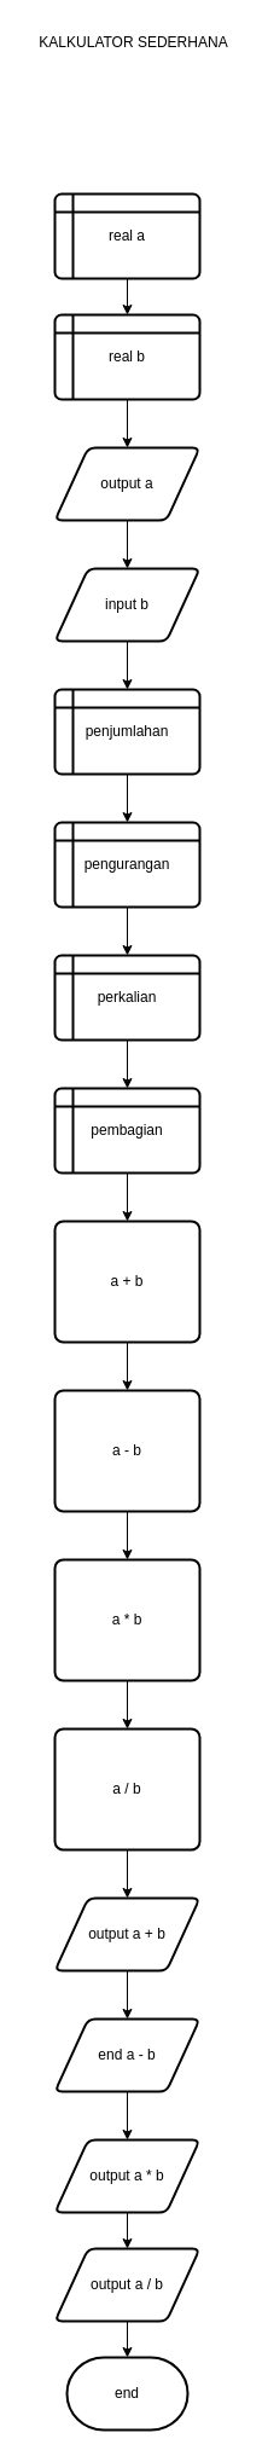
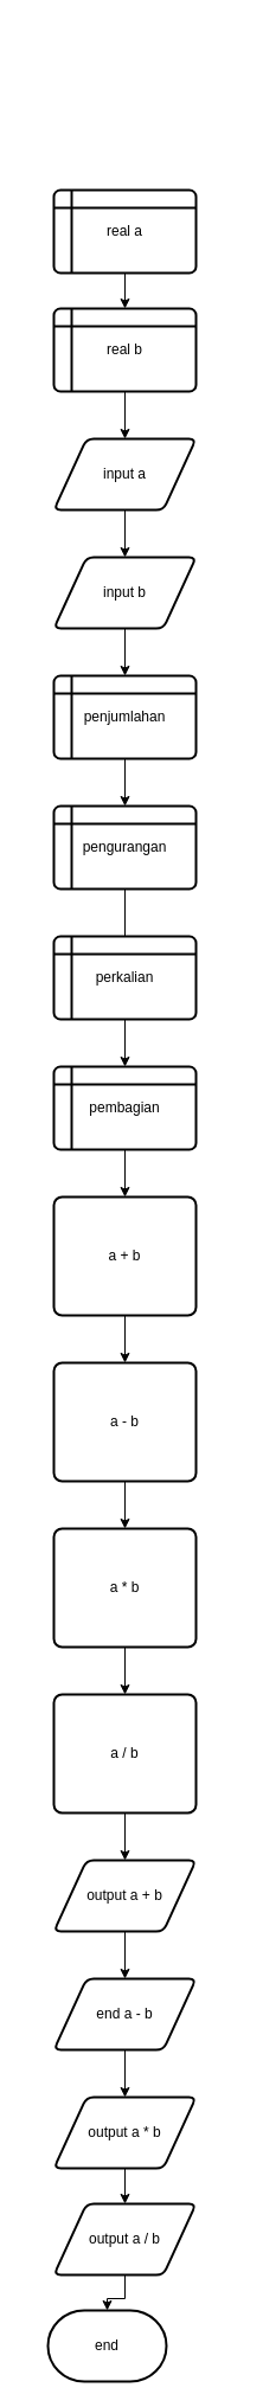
- <mxCell id="2" value="KALKULATOR SEDERHANA" style="text;html=1;align=center;verticalAlign=middle;resizable=0;points=[];autosize=1;strokeColor=none;fillColor=none;" vertex="1" parent="1"><mxGeometry x="20" y="20" width="180" height="30" as="geometry" /></mxCell>
- <mxCell id="8" value="output a" style="shape=parallelogram;html=1;strokeWidth=2;perimeter=parallelogramPerimeter;whiteSpace=wrap;rounded=1;arcSize=12;size=0.23;" vertex="1" parent="1"><mxGeometry x="45" y="370" width="120" height="60" as="geometry" /></mxCell>
+ <mxCell id="8" value="input a" style="shape=parallelogram;html=1;strokeWidth=2;perimeter=parallelogramPerimeter;whiteSpace=wrap;rounded=1;arcSize=12;size=0.23;" vertex="1" parent="1"><mxGeometry x="45" y="370" width="120" height="60" as="geometry" /></mxCell>
- <mxCell id="13" value="" style="edgeStyle=orthogonalEdgeStyle;rounded=0;orthogonalLoop=1;jettySize=auto;html=1;" edge="1" parent="1" source="14" target="16"><mxGeometry relative="1" as="geometry" /></mxCell>
+ <mxCell id="13" value="" style="edgeStyle=orthogonalEdgeStyle;rounded=0;orthogonalLoop=1;jettySize=auto;html=1;endArrow=none;" edge="1" parent="1" source="14" target="16"><mxGeometry relative="1" as="geometry" /></mxCell>
- <mxCell id="35" value="end" style="strokeWidth=2;html=1;shape=mxgraph.flowchart.terminator;whiteSpace=wrap;" vertex="1" parent="1"><mxGeometry x="55" y="1950" width="100" height="60" as="geometry" /></mxCell>
+ <mxCell id="35" value="end" style="strokeWidth=2;html=1;shape=mxgraph.flowchart.terminator;whiteSpace=wrap;" vertex="1" parent="1"><mxGeometry x="40" y="1950" width="100" height="60" as="geometry" /></mxCell>
